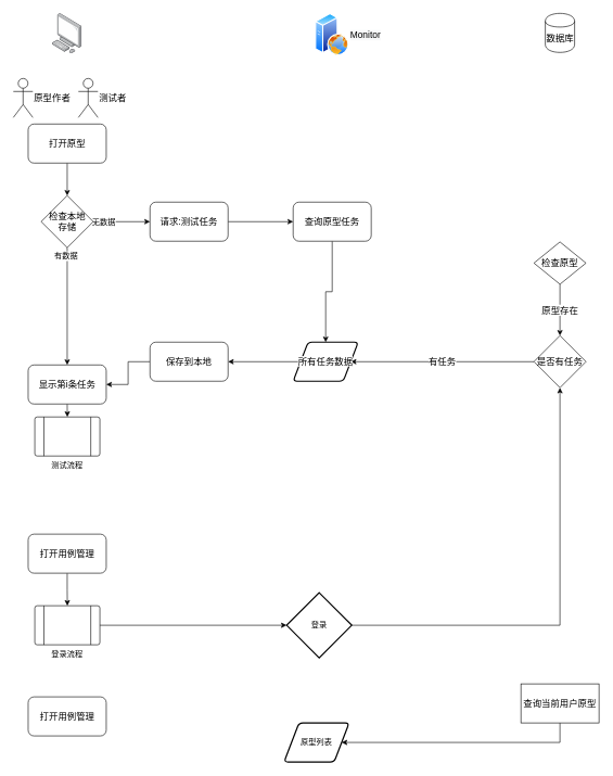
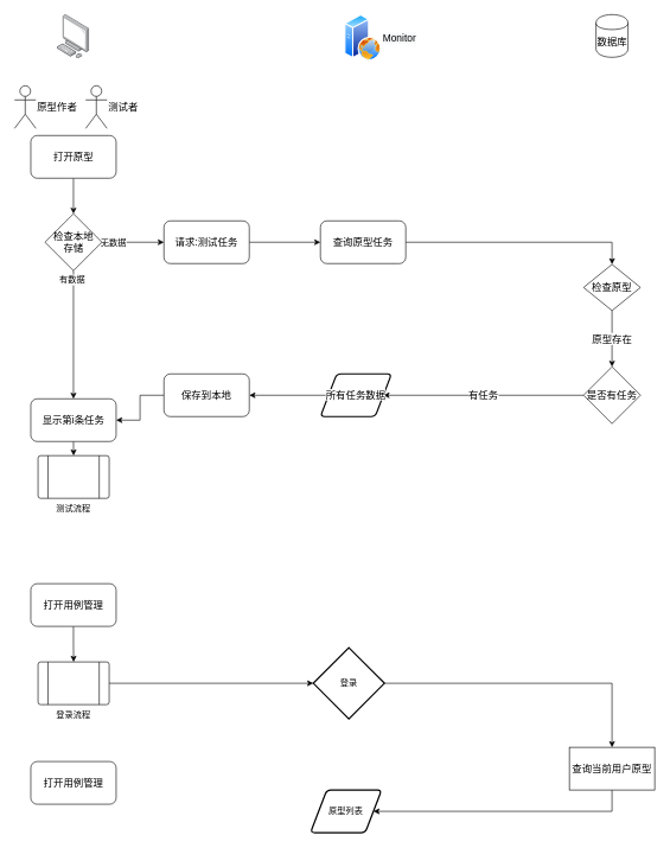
- <mxCell id="13" style="edgeStyle=orthogonalEdgeStyle;rounded=0;orthogonalLoop=1;jettySize=auto;html=1;fontSize=14;" parent="1" source="14" target="28" edge="1"><mxGeometry relative="1" as="geometry" /></mxCell>
+ <mxCell id="13" style="edgeStyle=orthogonalEdgeStyle;rounded=0;orthogonalLoop=1;jettySize=auto;html=1;entryX=0.5;entryY=0;entryDx=0;entryDy=0;fontSize=14;" parent="1" source="14" target="16" edge="1"><mxGeometry relative="1" as="geometry" /></mxCell>
- <mxCell id="36" style="edgeStyle=orthogonalEdgeStyle;rounded=0;orthogonalLoop=1;jettySize=auto;html=1;exitX=1;exitY=0.5;exitDx=0;exitDy=0;exitPerimeter=0;" edge="1" parent="1" source="37" target="18"><mxGeometry relative="1" as="geometry"><mxPoint x="830" y="1090" as="targetPoint" /></mxGeometry></mxCell>
+ <mxCell id="36" style="edgeStyle=orthogonalEdgeStyle;rounded=0;orthogonalLoop=1;jettySize=auto;html=1;exitX=1;exitY=0.5;exitDx=0;exitDy=0;exitPerimeter=0;entryX=0.5;entryY=0;entryDx=0;entryDy=0;" edge="1" parent="1" source="37" target="35"><mxGeometry relative="1" as="geometry"><mxPoint x="830" y="1090" as="targetPoint" /></mxGeometry></mxCell>
